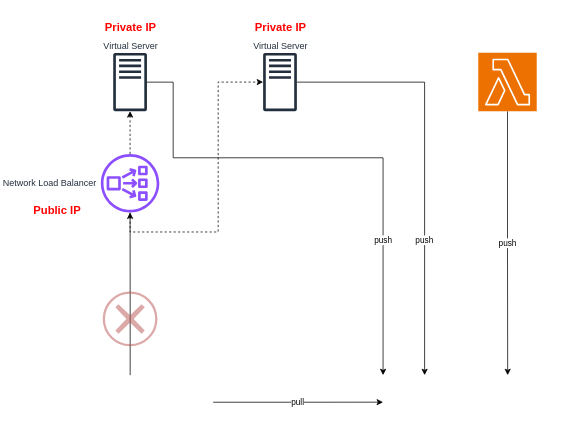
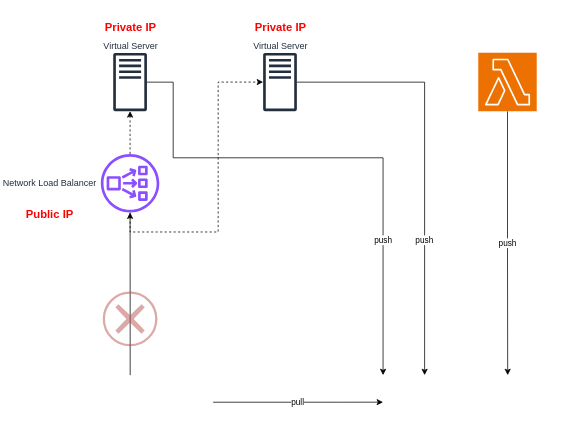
- <mxCell id="16" value="Public IP" style="text;html=1;align=center;verticalAlign=middle;resizable=0;points=[];autosize=1;strokeColor=none;fillColor=none;fontStyle=1;fontSize=15;fontColor=#FF0000;" parent="1" vertex="1"><mxGeometry x="30" y="265" width="90" height="30" as="geometry" /></mxCell>
+ <mxCell id="16" value="Public IP" style="text;html=1;align=center;verticalAlign=middle;resizable=0;points=[];autosize=1;strokeColor=none;fillColor=none;fontStyle=1;fontSize=15;fontColor=#FF0000;" parent="1" vertex="1"><mxGeometry x="20" y="270" width="90" height="30" as="geometry" /></mxCell>
